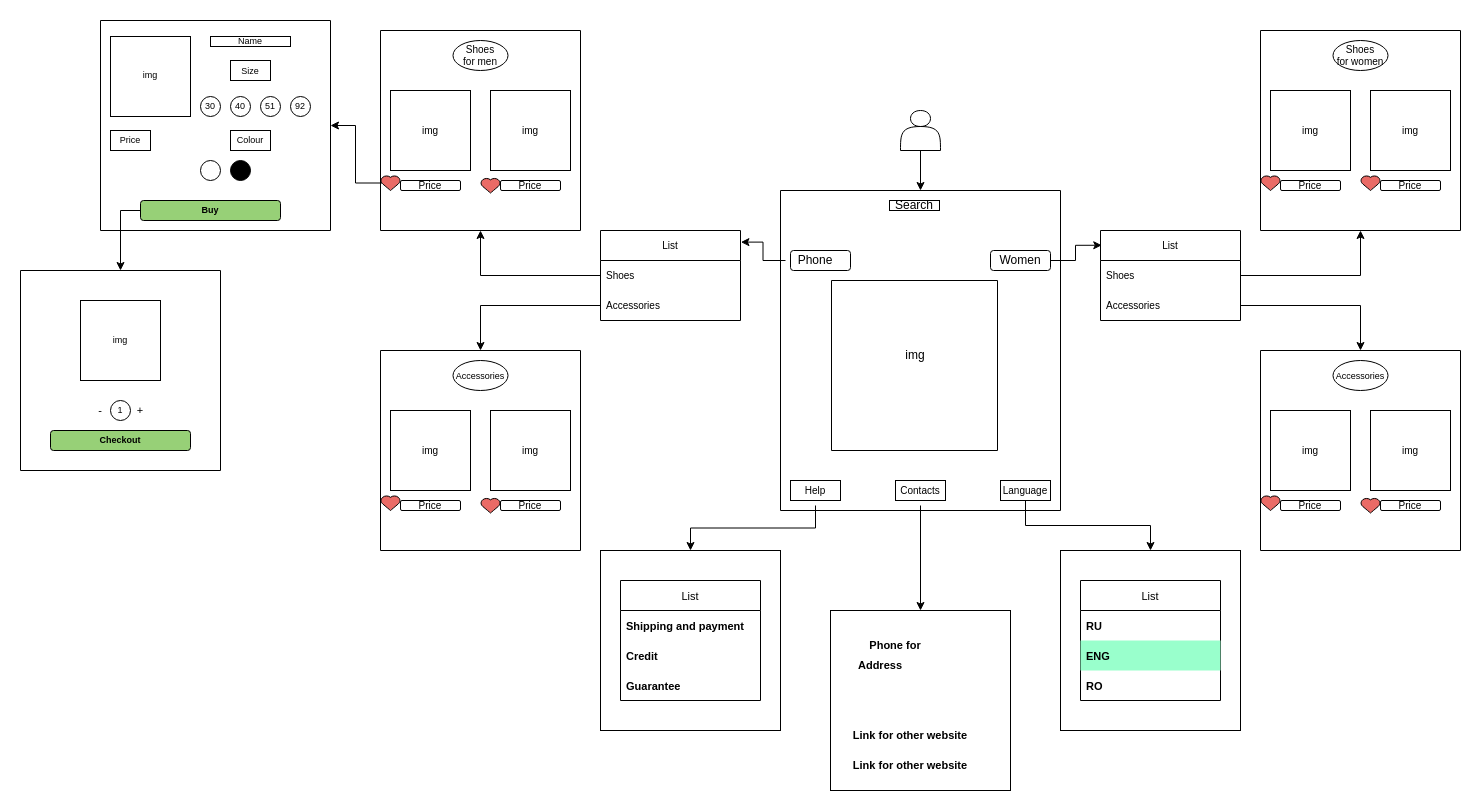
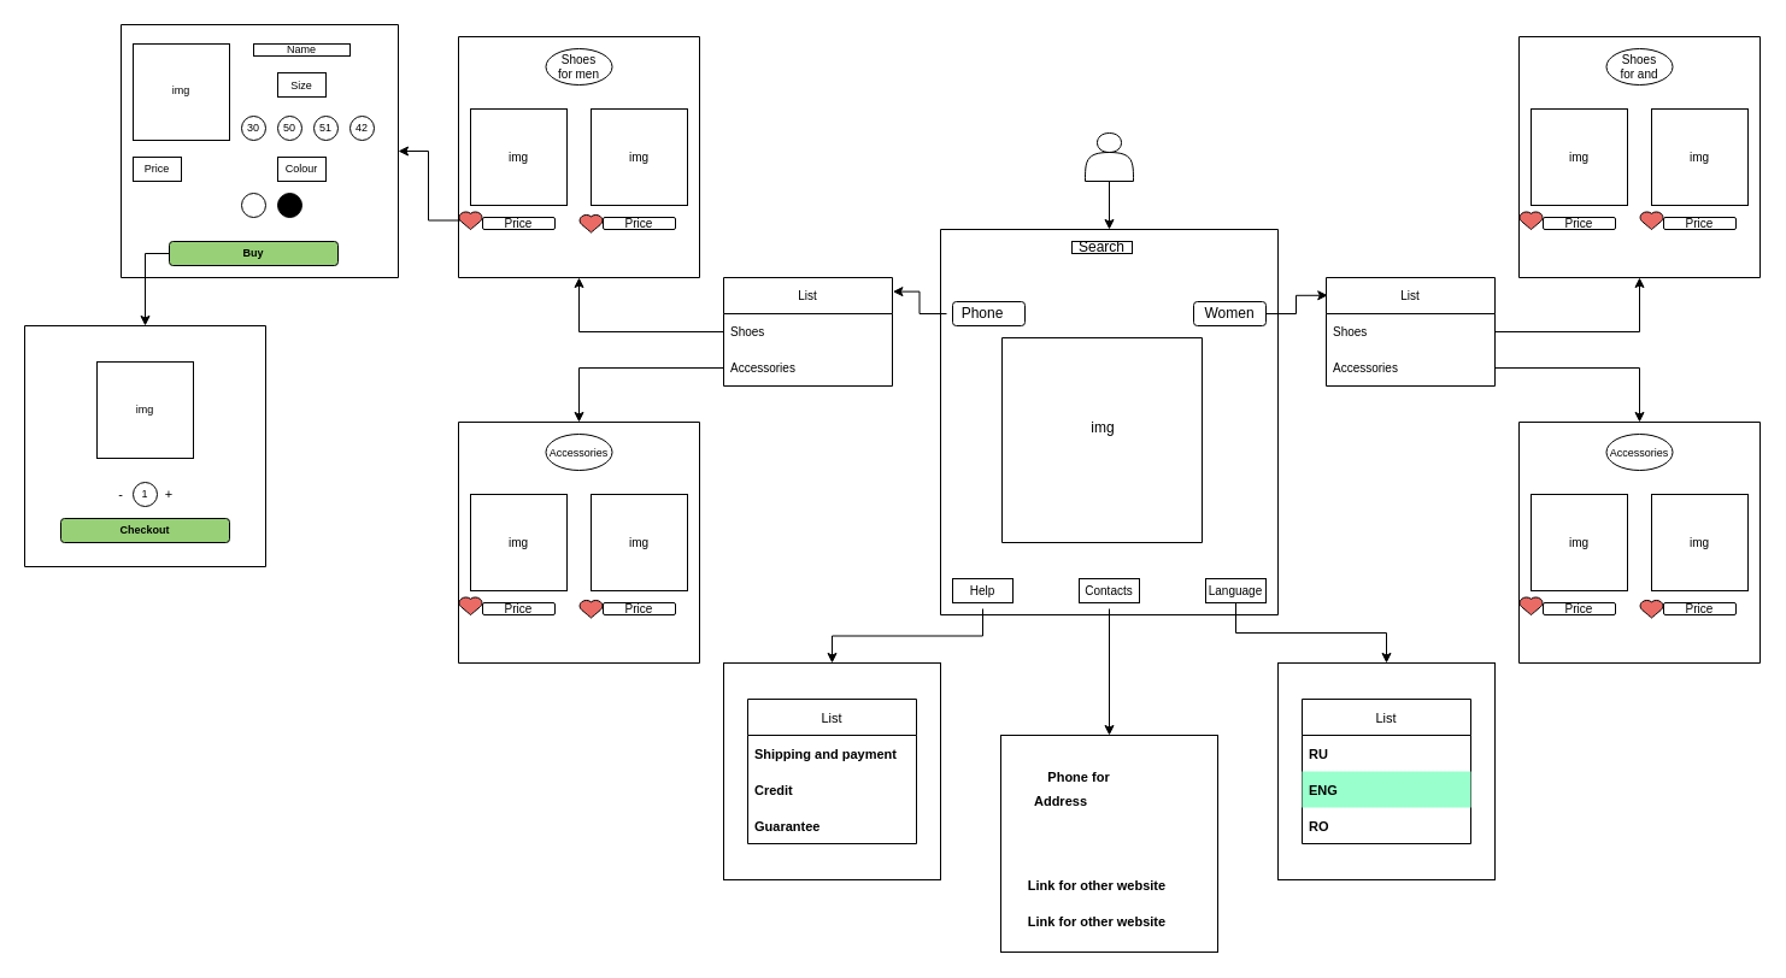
- <mxCell id="43" value="&lt;font style=&quot;vertical-align: inherit&quot;&gt;&lt;font style=&quot;vertical-align: inherit&quot;&gt;&lt;font style=&quot;vertical-align: inherit&quot;&gt;&lt;font style=&quot;vertical-align: inherit&quot;&gt;Shoes&lt;br&gt;&lt;/font&gt;&lt;/font&gt;&lt;font style=&quot;vertical-align: inherit&quot;&gt;&lt;font style=&quot;vertical-align: inherit&quot;&gt;for women&lt;/font&gt;&lt;/font&gt;&lt;br&gt;&lt;/font&gt;&lt;/font&gt;" style="text;html=1;strokeColor=none;fillColor=none;align=center;verticalAlign=middle;whiteSpace=wrap;rounded=0;fontSize=10;" vertex="1" parent="41"><mxGeometry x="70" y="10" width="60" height="30" as="geometry" /></mxCell>
+ <mxCell id="43" value="&lt;font style=&quot;vertical-align: inherit&quot;&gt;&lt;font style=&quot;vertical-align: inherit&quot;&gt;&lt;font style=&quot;vertical-align: inherit&quot;&gt;&lt;font style=&quot;vertical-align: inherit&quot;&gt;Shoes&lt;br&gt;&lt;/font&gt;&lt;/font&gt;&lt;font style=&quot;vertical-align: inherit&quot;&gt;&lt;font style=&quot;vertical-align: inherit&quot;&gt;for and&lt;/font&gt;&lt;/font&gt;&lt;br&gt;&lt;/font&gt;&lt;/font&gt;" style="text;html=1;strokeColor=none;fillColor=none;align=center;verticalAlign=middle;whiteSpace=wrap;rounded=0;fontSize=10;" vertex="1" parent="41"><mxGeometry x="70" y="10" width="60" height="30" as="geometry" /></mxCell>
- <mxCell id="102" value="40" style="text;html=1;strokeColor=none;fillColor=none;align=center;verticalAlign=middle;whiteSpace=wrap;rounded=0;labelBackgroundColor=none;fontSize=9;" vertex="1" parent="83"><mxGeometry x="110" y="71" width="60" height="30" as="geometry" /></mxCell>
+ <mxCell id="102" value="50" style="text;html=1;strokeColor=none;fillColor=none;align=center;verticalAlign=middle;whiteSpace=wrap;rounded=0;labelBackgroundColor=none;fontSize=9;" vertex="1" parent="83"><mxGeometry x="110" y="71" width="60" height="30" as="geometry" /></mxCell>
- <mxCell id="104" value="92" style="text;html=1;strokeColor=none;fillColor=none;align=center;verticalAlign=middle;whiteSpace=wrap;rounded=0;labelBackgroundColor=none;fontSize=9;" vertex="1" parent="83"><mxGeometry x="170" y="71" width="60" height="30" as="geometry" /></mxCell>
+ <mxCell id="104" value="42" style="text;html=1;strokeColor=none;fillColor=none;align=center;verticalAlign=middle;whiteSpace=wrap;rounded=0;labelBackgroundColor=none;fontSize=9;" vertex="1" parent="83"><mxGeometry x="170" y="71" width="60" height="30" as="geometry" /></mxCell>
